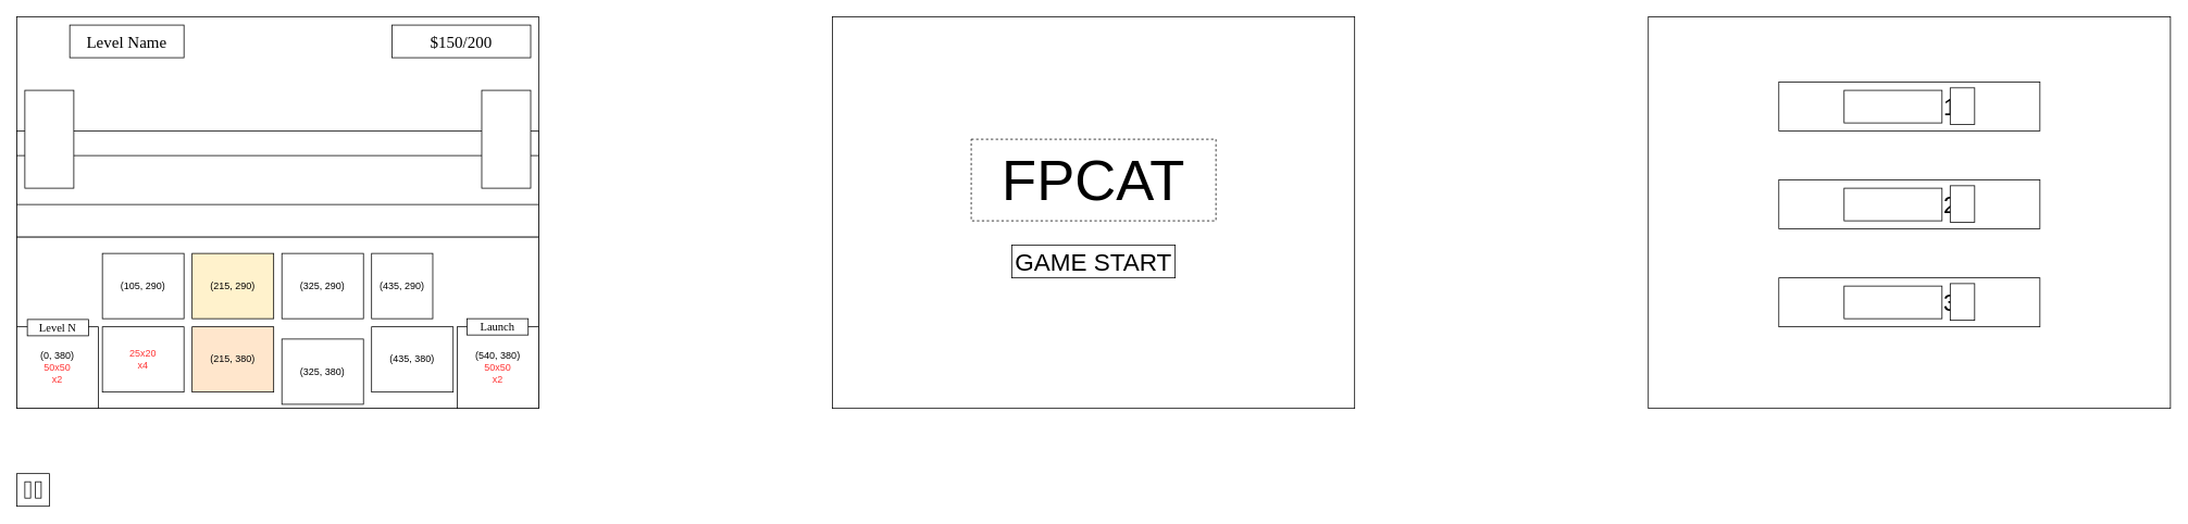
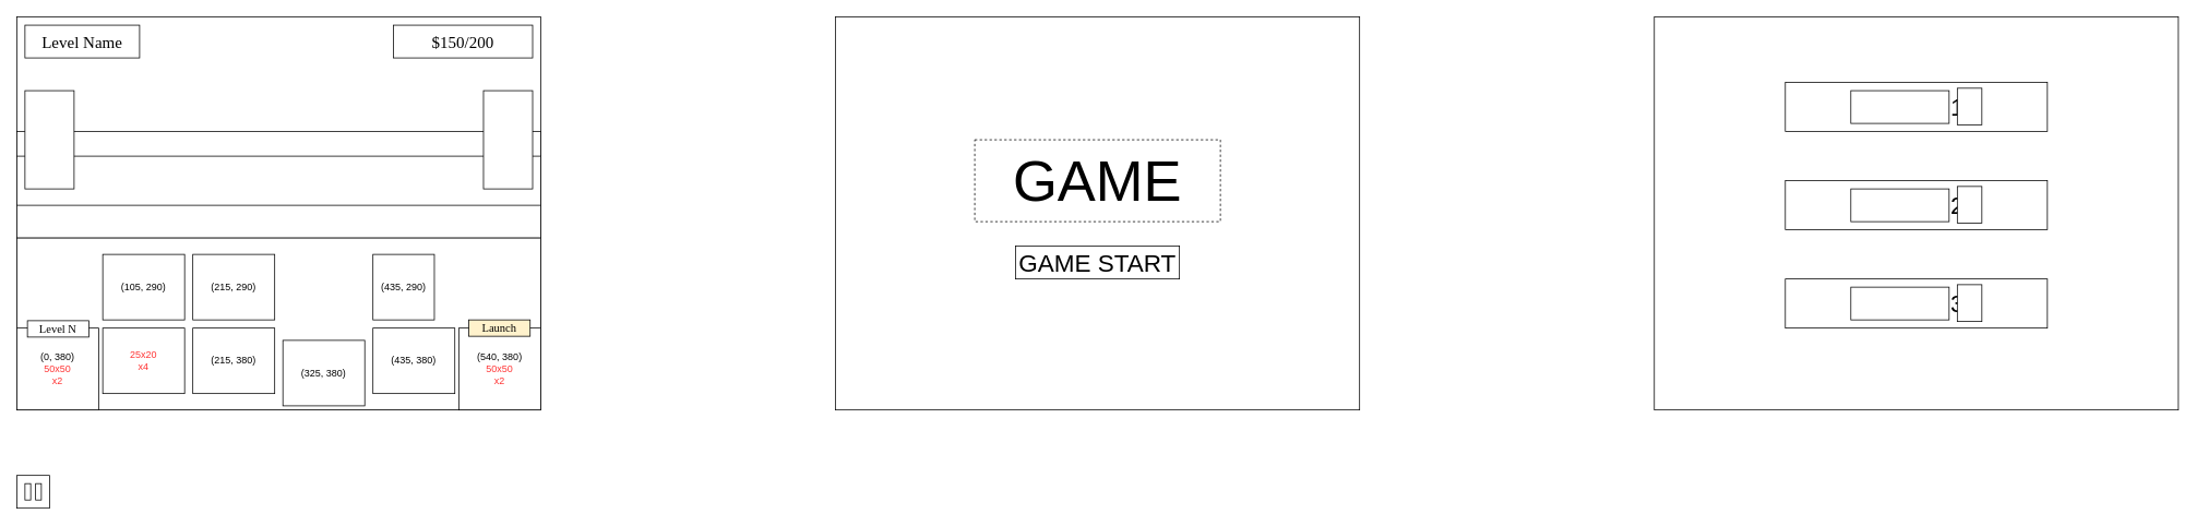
- <mxCell id="16" value="&lt;p style=&quot;line-height: 0%; margin-top: 18px; margin-bottom: 12px;&quot;&gt;&lt;font face=&quot;Fira Code&quot;&gt;&lt;span style=&quot;font-size: 20px;&quot;&gt;Level Name&lt;/span&gt;&lt;/font&gt;&lt;/p&gt;" style="rounded=0;whiteSpace=wrap;html=1;align=center;" parent="1" vertex="1"><mxGeometry x="85" y="30" width="140" height="40" as="geometry" /></mxCell>
+ <mxCell id="16" value="&lt;p style=&quot;line-height: 0%; margin-top: 18px; margin-bottom: 12px;&quot;&gt;&lt;font face=&quot;Fira Code&quot;&gt;&lt;span style=&quot;font-size: 20px;&quot;&gt;Level Name&lt;/span&gt;&lt;/font&gt;&lt;/p&gt;" style="rounded=0;whiteSpace=wrap;html=1;align=center;" parent="1" vertex="1"><mxGeometry x="30" y="30" width="140" height="40" as="geometry" /></mxCell>
- <mxCell id="22" value="&lt;font style=&quot;font-size: 70px;&quot;&gt;FPCAT&lt;/font&gt;" style="rounded=0;whiteSpace=wrap;html=1;fillColor=none;strokeColor=default;dashed=1;fontSize=70;" parent="1" vertex="1"><mxGeometry x="1190" y="170" width="300" height="100" as="geometry" /></mxCell>
+ <mxCell id="22" value="&lt;font style=&quot;font-size: 70px;&quot;&gt;GAME&lt;/font&gt;" style="rounded=0;whiteSpace=wrap;html=1;fillColor=none;strokeColor=default;dashed=1;fontSize=70;" parent="1" vertex="1"><mxGeometry x="1190" y="170" width="300" height="100" as="geometry" /></mxCell>
- <mxCell id="8" value="(215, 290)" style="rounded=0;whiteSpace=wrap;html=1;fillColor=#fff2cc;" parent="1" vertex="1"><mxGeometry x="235" y="310" width="100" height="80" as="geometry" /></mxCell>
+ <mxCell id="8" value="(215, 290)" style="rounded=0;whiteSpace=wrap;html=1;" parent="1" vertex="1"><mxGeometry x="235" y="310" width="100" height="80" as="geometry" /></mxCell>
- <mxCell id="9" value="(325, 290)" style="rounded=0;whiteSpace=wrap;html=1;" parent="1" vertex="1"><mxGeometry x="345" y="310" width="100" height="80" as="geometry" /></mxCell>
- <mxCell id="18" value="&lt;p style=&quot;line-height: 0%; margin-top: 12px; margin-bottom: 12px; font-size: 14px;&quot;&gt;&lt;font face=&quot;Fira Code&quot;&gt;Launch&lt;/font&gt;&lt;/p&gt;" style="rounded=0;whiteSpace=wrap;html=1;align=center;fontSize=14;spacing=0;" parent="1" vertex="1"><mxGeometry x="572" y="390" width="75" height="20" as="geometry" /></mxCell>
+ <mxCell id="18" value="&lt;p style=&quot;line-height: 0%; margin-top: 12px; margin-bottom: 12px; font-size: 14px;&quot;&gt;&lt;font face=&quot;Fira Code&quot;&gt;Launch&lt;/font&gt;&lt;/p&gt;" style="rounded=0;whiteSpace=wrap;html=1;align=center;fontSize=14;spacing=0;fillColor=#fff2cc;" parent="1" vertex="1"><mxGeometry x="572" y="390" width="75" height="20" as="geometry" /></mxCell>
- <mxCell id="12" value="(215, 380)" style="rounded=0;whiteSpace=wrap;html=1;fillColor=#ffe6cc;" parent="1" vertex="1"><mxGeometry x="235" y="400" width="100" height="80" as="geometry" /></mxCell>
+ <mxCell id="12" value="(215, 380)" style="rounded=0;whiteSpace=wrap;html=1;" parent="1" vertex="1"><mxGeometry x="235" y="400" width="100" height="80" as="geometry" /></mxCell>
